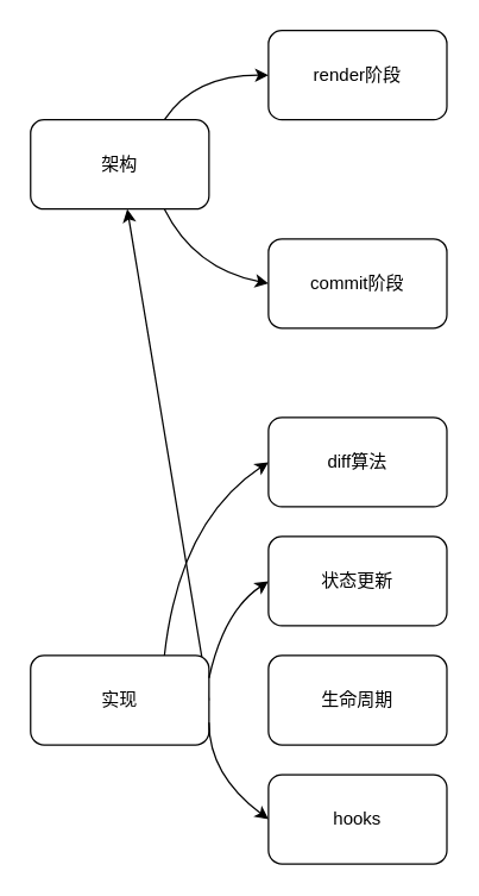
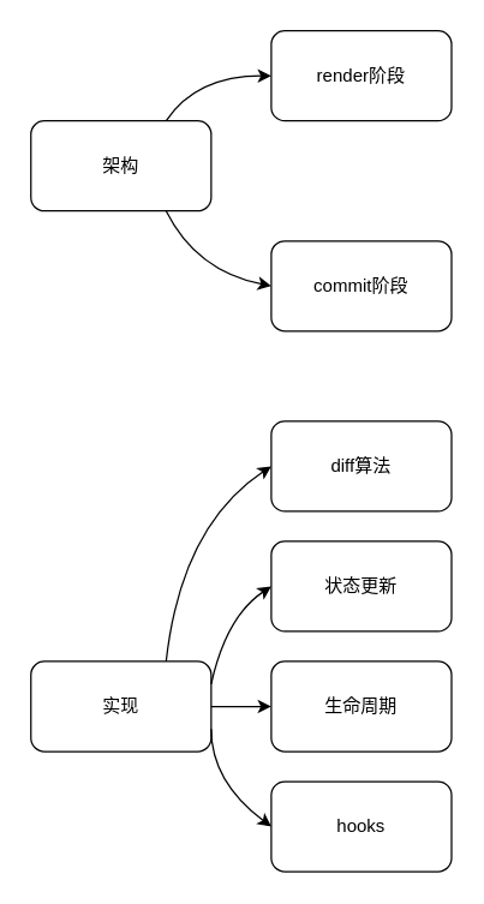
- <mxCell id="7" style="edgeStyle=none;html=1;exitX=1;exitY=0.5;exitDx=0;exitDy=0;" edge="1" parent="1" source="8" target="2"><mxGeometry relative="1" as="geometry" /></mxCell>
+ <mxCell id="7" style="edgeStyle=none;html=1;exitX=1;exitY=0.5;exitDx=0;exitDy=0;entryX=0;entryY=0.5;entryDx=0;entryDy=0;" edge="1" parent="1" source="8" target="15"><mxGeometry relative="1" as="geometry" /></mxCell>
